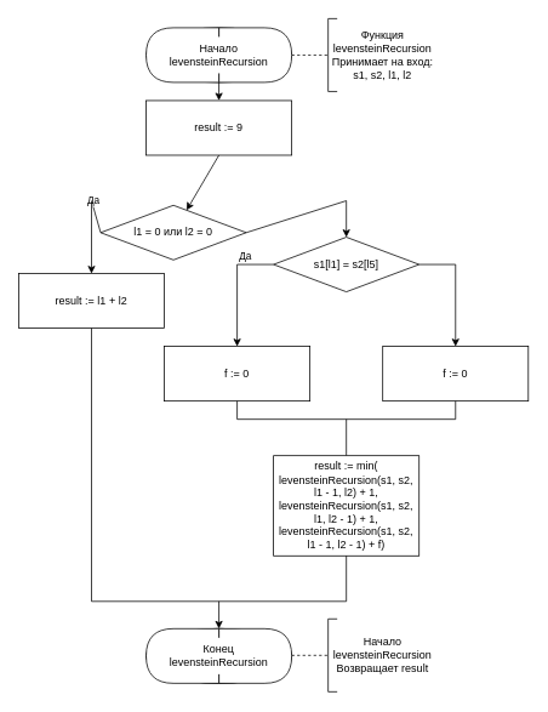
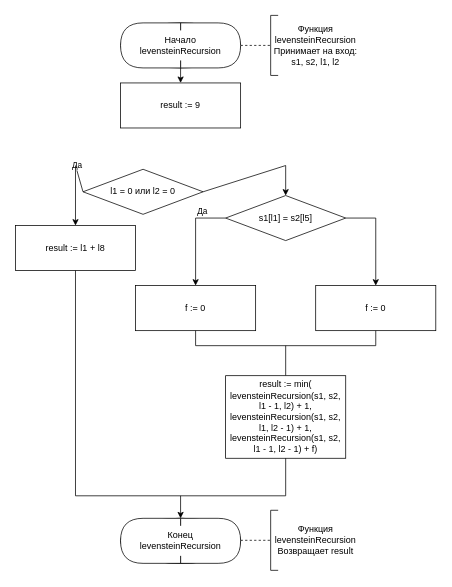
- <mxCell id="11" value="" style="endArrow=classic;html=1;exitX=0.5;exitY=1;exitDx=0;exitDy=0;" parent="1" source="8" target="10" edge="1"><mxGeometry width="50" height="50" relative="1" as="geometry"><mxPoint x="230" y="340" as="sourcePoint" /><mxPoint x="280" y="290" as="targetPoint" /></mxGeometry></mxCell>
- <mxCell id="17" value="result := l1 + l2" style="rounded=0;whiteSpace=wrap;html=1;" parent="1" vertex="1"><mxGeometry x="20" y="300" width="160" height="60" as="geometry" /></mxCell>
+ <mxCell id="17" value="result := l1 + l8" style="rounded=0;whiteSpace=wrap;html=1;" parent="1" vertex="1"><mxGeometry x="20" y="300" width="160" height="60" as="geometry" /></mxCell>
- <mxCell id="40" value="Начало levensteinRecursion&lt;br&gt;Возвращает result" style="text;html=1;strokeColor=none;fillColor=none;align=center;verticalAlign=middle;whiteSpace=wrap;rounded=0;" parent="1" vertex="1"><mxGeometry x="360" y="679.29" width="120" height="80" as="geometry" /></mxCell>
+ <mxCell id="40" value="Функция levensteinRecursion&lt;br&gt;Возвращает result" style="text;html=1;strokeColor=none;fillColor=none;align=center;verticalAlign=middle;whiteSpace=wrap;rounded=0;" parent="1" vertex="1"><mxGeometry x="360" y="679.29" width="120" height="80" as="geometry" /></mxCell>
